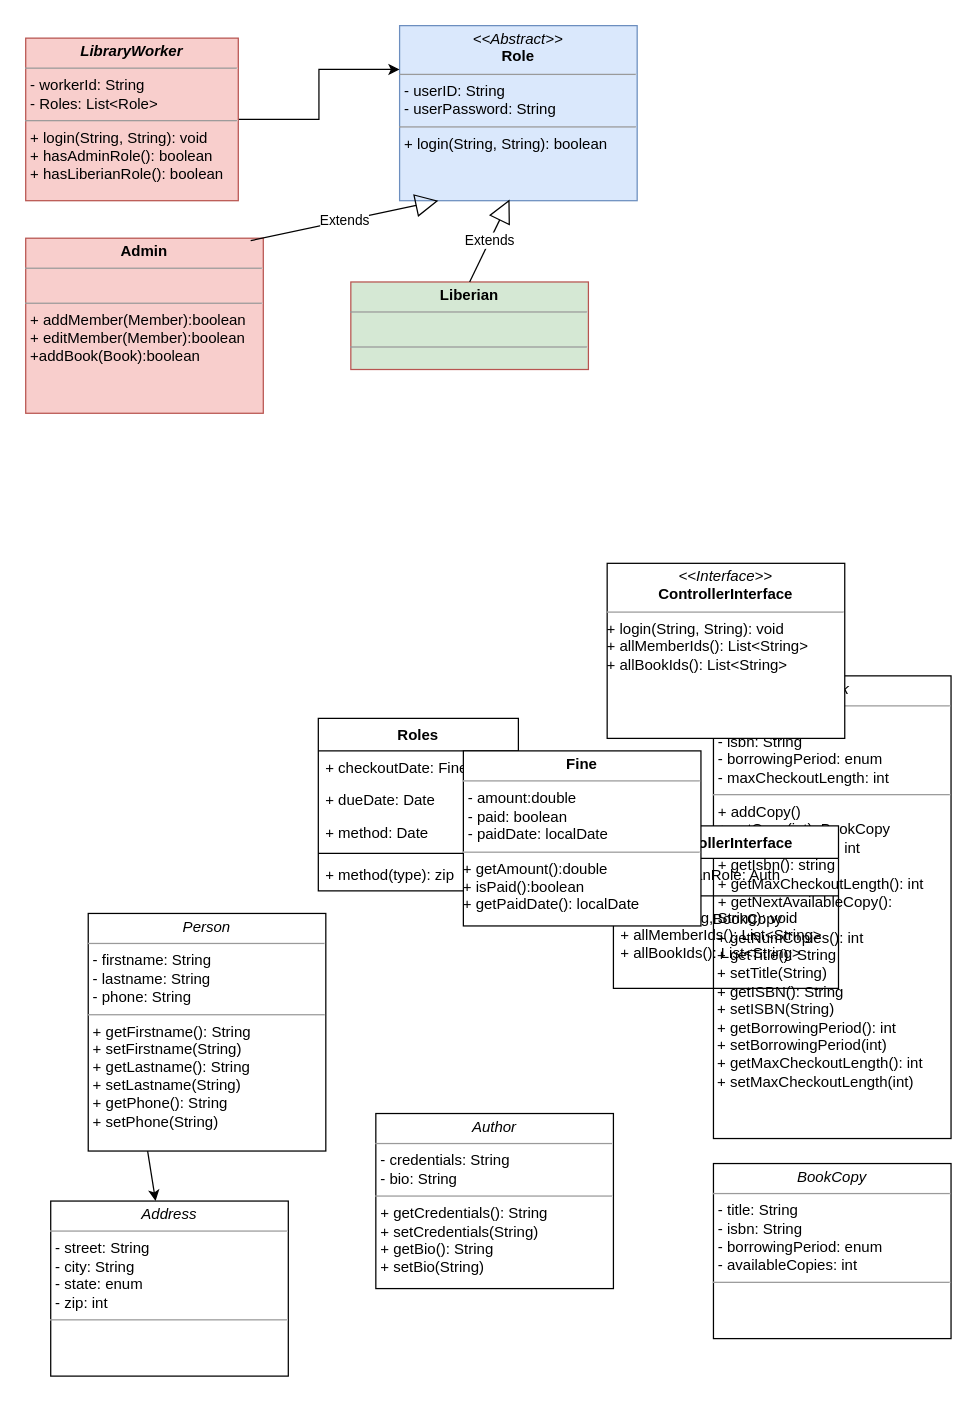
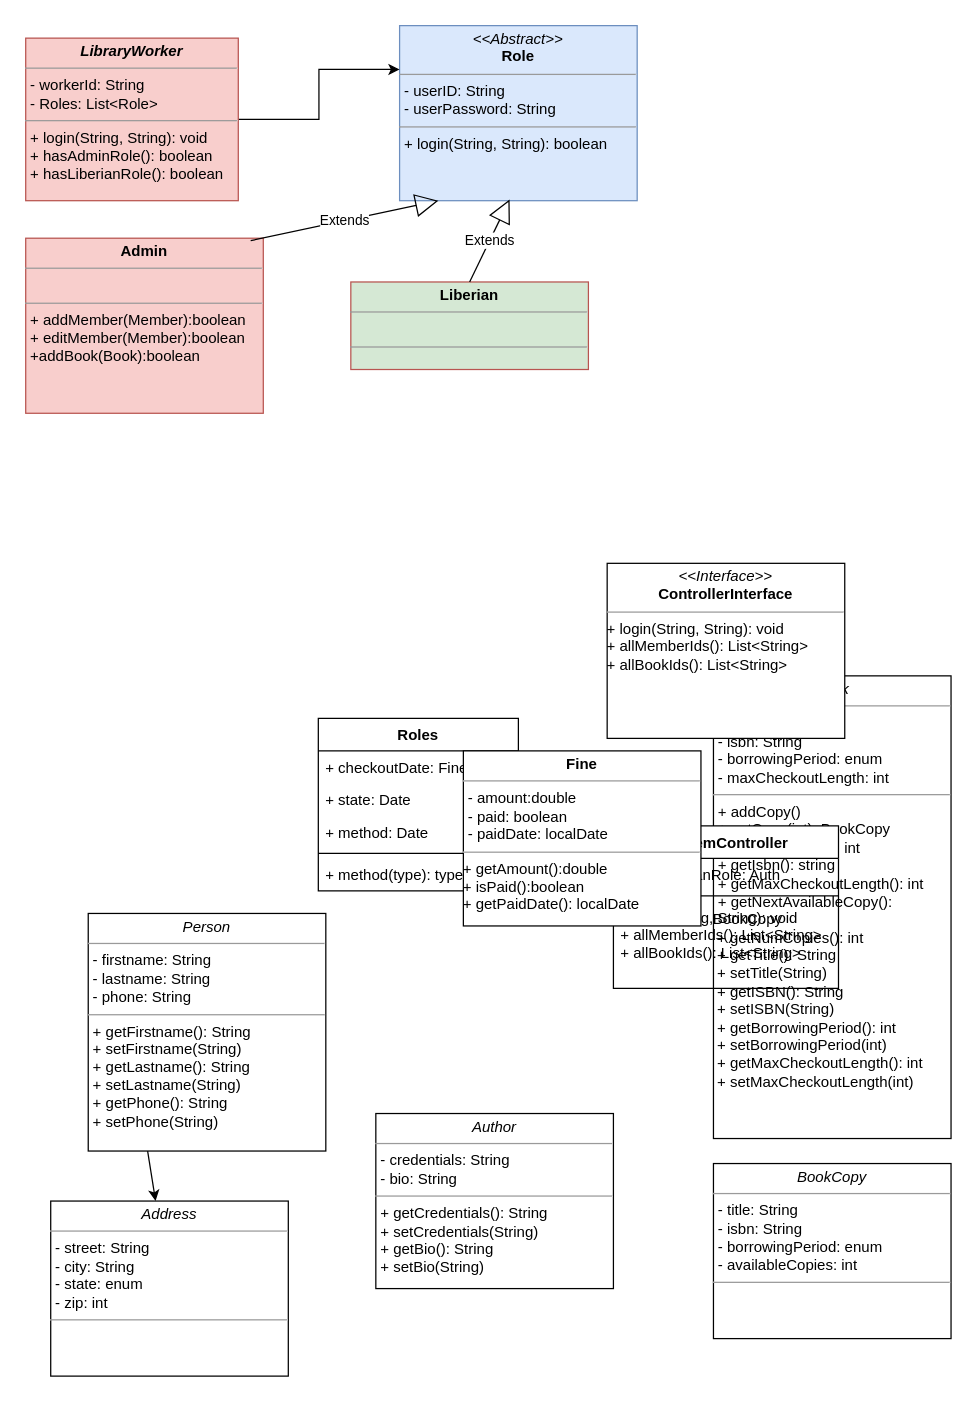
- <mxCell id="16" value="+ dueDate: Date" style="text;strokeColor=none;fillColor=none;align=left;verticalAlign=top;spacingLeft=4;spacingRight=4;overflow=hidden;rotatable=0;points=[[0,0.5],[1,0.5]];portConstraint=eastwest;" vertex="1" parent="14"><mxGeometry y="52" width="160" height="26" as="geometry" /></mxCell>
+ <mxCell id="16" value="+ state: Date" style="text;strokeColor=none;fillColor=none;align=left;verticalAlign=top;spacingLeft=4;spacingRight=4;overflow=hidden;rotatable=0;points=[[0,0.5],[1,0.5]];portConstraint=eastwest;" vertex="1" parent="14"><mxGeometry y="52" width="160" height="26" as="geometry" /></mxCell>
- <mxCell id="6" value="ControllerInterface" style="swimlane;fontStyle=1;align=center;verticalAlign=top;childLayout=stackLayout;horizontal=1;startSize=26;horizontalStack=0;resizeParent=1;resizeParentMax=0;resizeLast=0;collapsible=1;marginBottom=0;" vertex="1" parent="1"><mxGeometry x="490" y="660" width="180" height="130" as="geometry" /></mxCell>
+ <mxCell id="6" value="SystemController" style="swimlane;fontStyle=1;align=center;verticalAlign=top;childLayout=stackLayout;horizontal=1;startSize=26;horizontalStack=0;resizeParent=1;resizeParentMax=0;resizeLast=0;collapsible=1;marginBottom=0;" vertex="1" parent="1"><mxGeometry x="490" y="660" width="180" height="130" as="geometry" /></mxCell>
- <mxCell id="19" value="+ method(type): zip" style="text;strokeColor=none;fillColor=none;align=left;verticalAlign=top;spacingLeft=4;spacingRight=4;overflow=hidden;rotatable=0;points=[[0,0.5],[1,0.5]];portConstraint=eastwest;" vertex="1" parent="14"><mxGeometry y="112" width="160" height="26" as="geometry" /></mxCell>
+ <mxCell id="19" value="+ method(type): type" style="text;strokeColor=none;fillColor=none;align=left;verticalAlign=top;spacingLeft=4;spacingRight=4;overflow=hidden;rotatable=0;points=[[0,0.5],[1,0.5]];portConstraint=eastwest;" vertex="1" parent="14"><mxGeometry y="112" width="160" height="26" as="geometry" /></mxCell>
